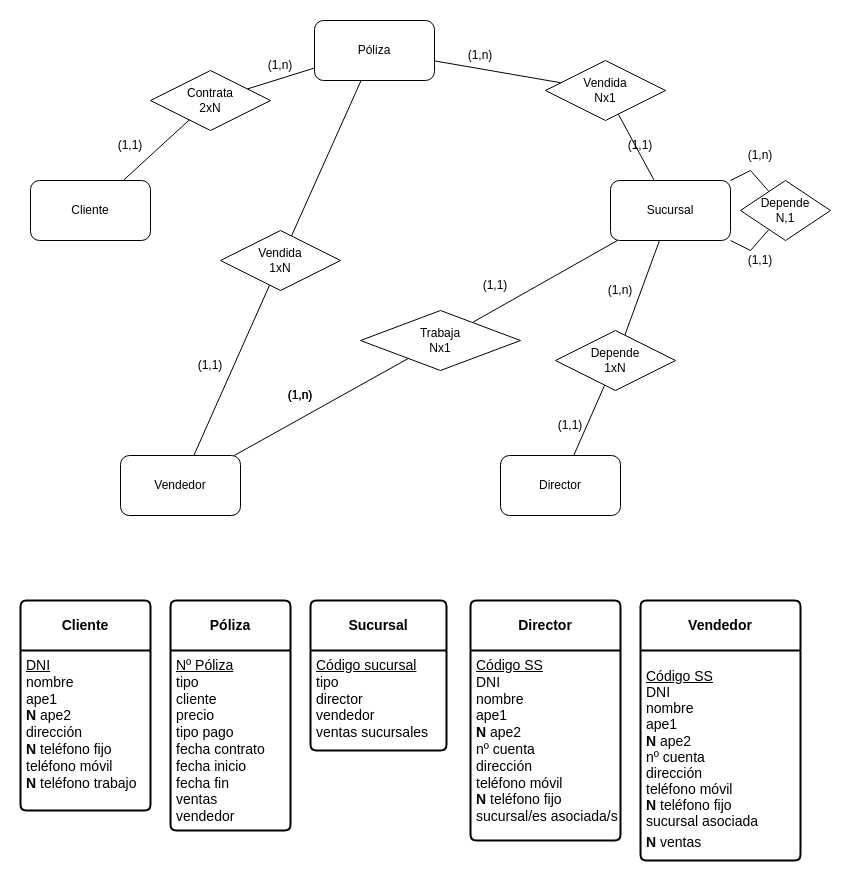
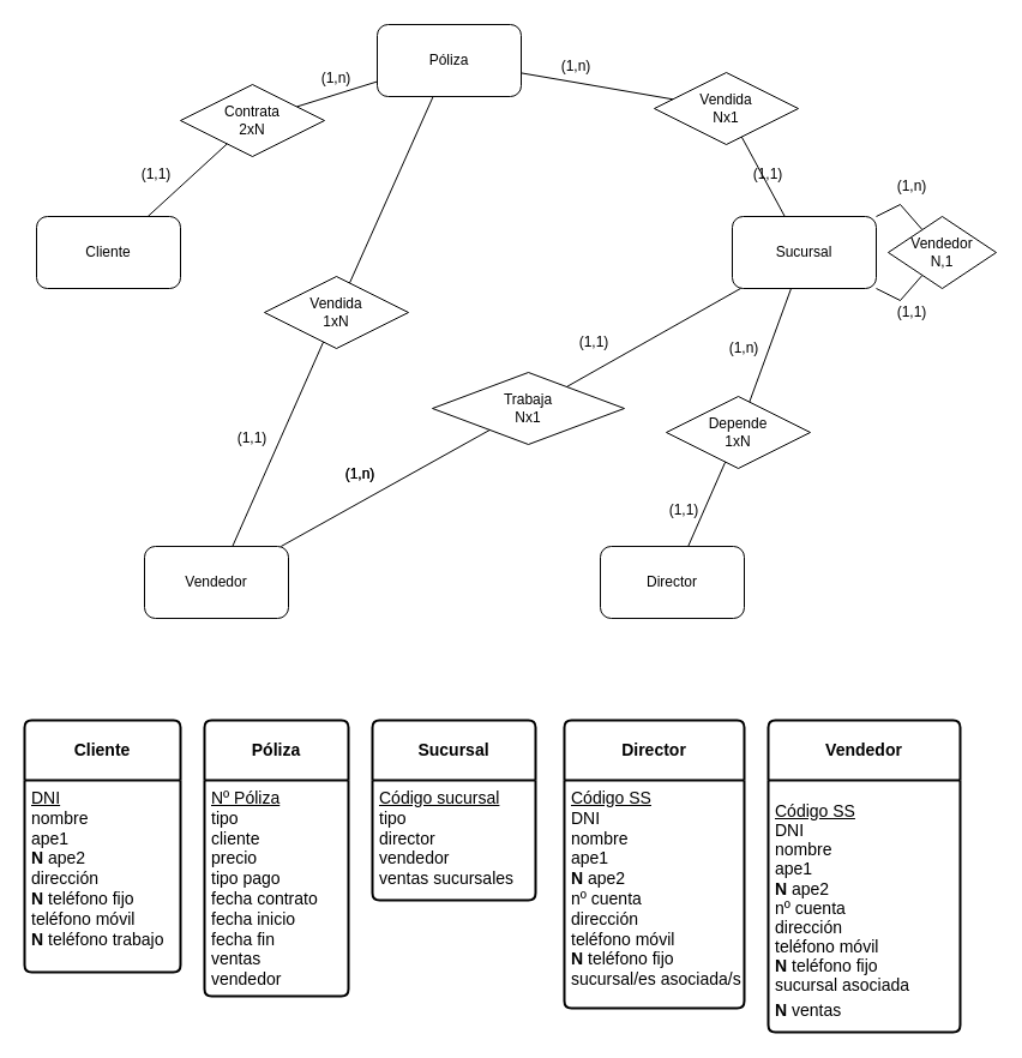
- <mxCell id="43" value="Depende&lt;br&gt;N,1" style="shape=rhombus;perimeter=rhombusPerimeter;whiteSpace=wrap;html=1;align=center;" parent="1" vertex="1"><mxGeometry x="740" y="180" width="90" height="60" as="geometry" /></mxCell>
+ <mxCell id="43" value="Vendedor&lt;br&gt;N,1" style="shape=rhombus;perimeter=rhombusPerimeter;whiteSpace=wrap;html=1;align=center;" parent="1" vertex="1"><mxGeometry x="740" y="180" width="90" height="60" as="geometry" /></mxCell>
